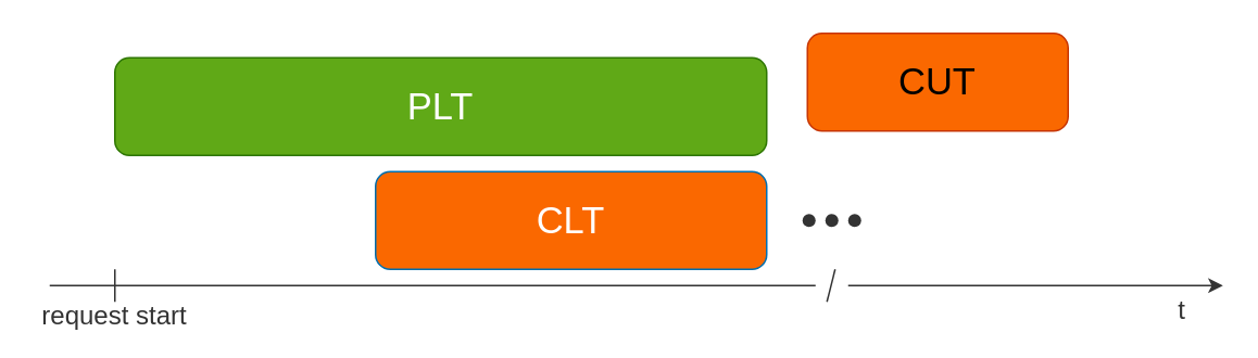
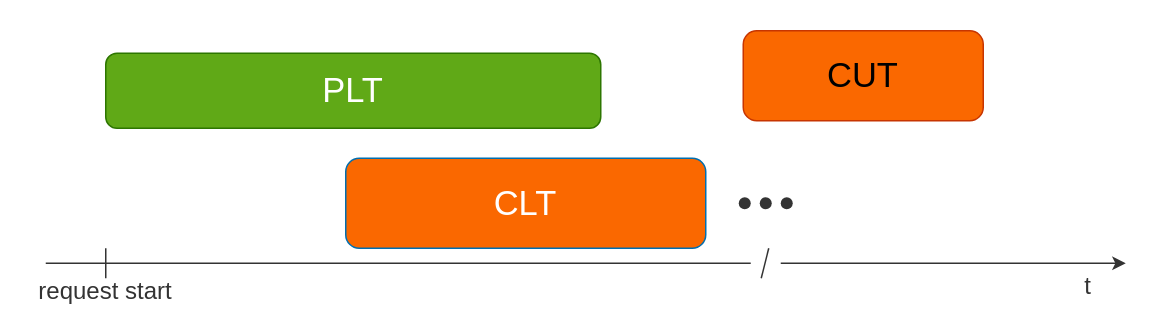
- <mxCell id="2" value="PLT" style="rounded=1;whiteSpace=wrap;html=1;fillColor=#60a917;fontColor=#ffffff;strokeColor=#2D7600;fontSize=23;" vertex="1" parent="1"><mxGeometry x="70" y="35" width="400" height="60" as="geometry" /></mxCell>
+ <mxCell id="2" value="PLT" style="rounded=1;whiteSpace=wrap;html=1;fillColor=#60a917;fontColor=#ffffff;strokeColor=#2D7600;fontSize=23;" vertex="1" parent="1"><mxGeometry x="70" y="35" width="330" height="50" as="geometry" /></mxCell>
